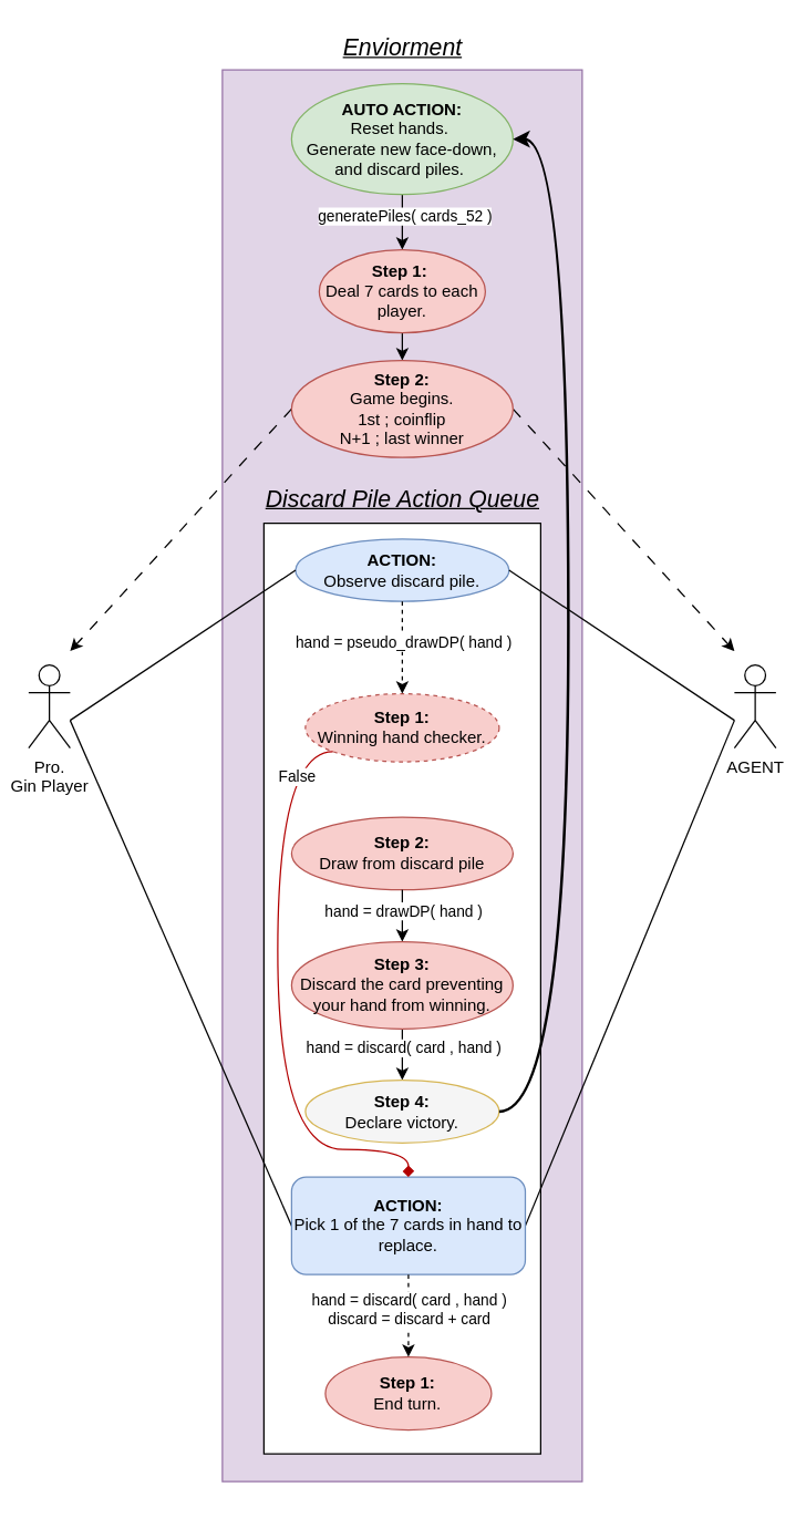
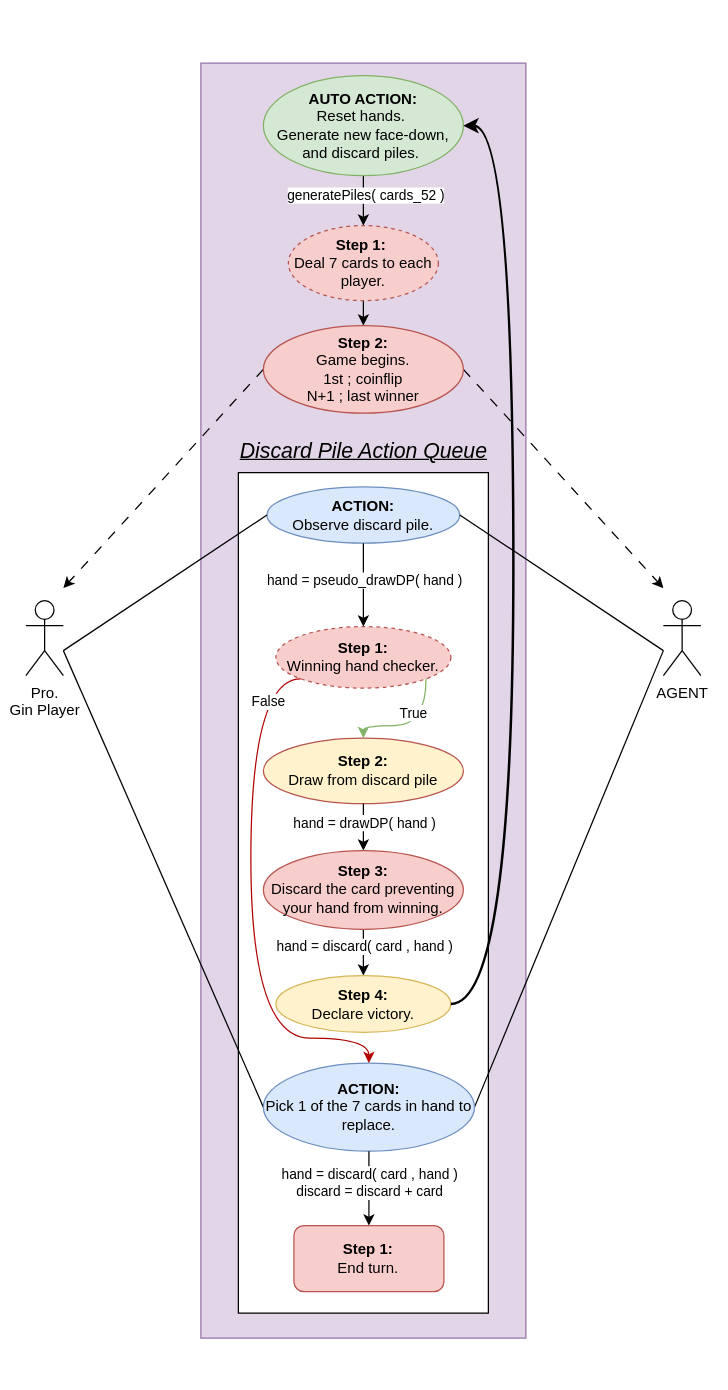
- <mxCell id="4" value="&lt;font size=&quot;1&quot; style=&quot;&quot;&gt;&lt;u style=&quot;&quot;&gt;&lt;i style=&quot;font-size: 17px;&quot;&gt;Enviorment&lt;/i&gt;&lt;/u&gt;&lt;/font&gt;" style="text;html=1;align=center;verticalAlign=middle;resizable=0;points=[];autosize=1;strokeColor=none;fillColor=none;" vertex="1" parent="1"><mxGeometry x="235" width="110" height="30" as="geometry" y="20" /></mxCell>
- <mxCell id="32" value="&lt;b&gt;Step 1:&amp;nbsp;&lt;/b&gt;&lt;br&gt;Deal 7 cards to each player." style="ellipse;whiteSpace=wrap;html=1;fillColor=#f8cecc;strokeColor=#b85450;" vertex="1" parent="1"><mxGeometry x="230" y="180" width="120" height="60" as="geometry" /></mxCell>
+ <mxCell id="32" value="&lt;b&gt;Step 1:&amp;nbsp;&lt;/b&gt;&lt;br&gt;Deal 7 cards to each player." style="ellipse;whiteSpace=wrap;html=1;fillColor=#f8cecc;strokeColor=#b85450;dashed=1;" vertex="1" parent="1"><mxGeometry x="230" y="180" width="120" height="60" as="geometry" /></mxCell>
- <mxCell id="9" style="edgeStyle=orthogonalEdgeStyle;rounded=0;orthogonalLoop=1;jettySize=auto;html=1;exitX=0.5;exitY=1;exitDx=0;exitDy=0;entryX=0.5;entryY=0;entryDx=0;entryDy=0;dashed=1;" edge="1" parent="5" source="7" target="8"><mxGeometry relative="1" as="geometry" /></mxCell>
+ <mxCell id="9" style="edgeStyle=orthogonalEdgeStyle;rounded=0;orthogonalLoop=1;jettySize=auto;html=1;exitX=0.5;exitY=1;exitDx=0;exitDy=0;entryX=0.5;entryY=0;entryDx=0;entryDy=0;" edge="1" parent="5" source="7" target="8"><mxGeometry relative="1" as="geometry" /></mxCell>
+ <mxCell id="12" value="True" style="edgeStyle=orthogonalEdgeStyle;rounded=0;orthogonalLoop=1;jettySize=auto;html=1;exitX=1;exitY=1;exitDx=0;exitDy=0;entryX=0.5;entryY=0;entryDx=0;entryDy=0;curved=1;fillColor=#d5e8d4;strokeColor=#82b366;" edge="1" parent="5" source="8" target="11"><mxGeometry x="-0.437" y="-10" relative="1" as="geometry"><mxPoint as="offset" /><Array as="points"><mxPoint x="150" y="220" /><mxPoint x="100" y="220" /></Array></mxGeometry></mxCell>
- <mxCell id="11" value="&lt;b&gt;Step 2:&lt;br&gt;&lt;/b&gt;Draw from discard pile" style="ellipse;whiteSpace=wrap;html=1;fillColor=#f8cecc;strokeColor=#b85450;" vertex="1" parent="5"><mxGeometry x="20.02" y="230" width="160" height="52.4" as="geometry" /></mxCell>
+ <mxCell id="11" value="&lt;b&gt;Step 2:&lt;br&gt;&lt;/b&gt;Draw from discard pile" style="ellipse;whiteSpace=wrap;html=1;fillColor=#fff2cc;strokeColor=#b85450;" vertex="1" parent="5"><mxGeometry x="20.02" y="230" width="160" height="52.4" as="geometry" /></mxCell>
- <mxCell id="26" value="&lt;b&gt;Step 4:&lt;/b&gt;&lt;br&gt;Declare victory." style="ellipse;whiteSpace=wrap;html=1;fillColor=#f5f5f5;strokeColor=#d6b656;" vertex="1" parent="5"><mxGeometry x="30" y="420.0" width="140" height="45.33" as="geometry" /></mxCell>
+ <mxCell id="26" value="&lt;b&gt;Step 4:&lt;/b&gt;&lt;br&gt;Declare victory." style="ellipse;whiteSpace=wrap;html=1;fillColor=#fff2cc;strokeColor=#d6b656;" vertex="1" parent="5"><mxGeometry x="30" y="420.0" width="140" height="45.33" as="geometry" /></mxCell>
- <mxCell id="18" value="" style="edgeStyle=orthogonalEdgeStyle;rounded=0;orthogonalLoop=1;jettySize=auto;html=1;exitX=0;exitY=1;exitDx=0;exitDy=0;curved=1;fillColor=#e51400;strokeColor=#B20000;entryX=0.5;entryY=0;entryDx=0;entryDy=0;endArrow=diamond;" edge="1" parent="5" source="8" target="17"><mxGeometry relative="1" as="geometry"><mxPoint x="-60" y="334.4" as="targetPoint" /><Array as="points"><mxPoint x="10" y="183" /><mxPoint x="10" y="470" /><mxPoint x="104" y="470" /></Array></mxGeometry></mxCell>
+ <mxCell id="18" value="" style="edgeStyle=orthogonalEdgeStyle;rounded=0;orthogonalLoop=1;jettySize=auto;html=1;exitX=0;exitY=1;exitDx=0;exitDy=0;curved=1;fillColor=#e51400;strokeColor=#B20000;entryX=0.5;entryY=0;entryDx=0;entryDy=0;" edge="1" parent="5" source="8" target="17"><mxGeometry relative="1" as="geometry"><mxPoint x="-60" y="334.4" as="targetPoint" /><Array as="points"><mxPoint x="10" y="183" /><mxPoint x="10" y="470" /><mxPoint x="104" y="470" /></Array></mxGeometry></mxCell>
- <mxCell id="17" value="&lt;b&gt;ACTION:&lt;/b&gt;&lt;br&gt;&lt;font style=&quot;font-size: 12px;&quot;&gt;Pick 1 of the 7 cards in hand to replace. &lt;br&gt;&lt;/font&gt;" style="whiteSpace=wrap;html=1;fillColor=#dae8fc;strokeColor=#6c8ebf;rounded=1;" vertex="1" parent="5"><mxGeometry x="20.0" y="489.997" width="168.89" height="70.4" as="geometry" /></mxCell>
+ <mxCell id="17" value="&lt;b&gt;ACTION:&lt;/b&gt;&lt;br&gt;&lt;font style=&quot;font-size: 12px;&quot;&gt;Pick 1 of the 7 cards in hand to replace. &lt;br&gt;&lt;/font&gt;" style="ellipse;whiteSpace=wrap;html=1;fillColor=#dae8fc;strokeColor=#6c8ebf;" vertex="1" parent="5"><mxGeometry x="20.0" y="489.997" width="168.89" height="70.4" as="geometry" /></mxCell>
- <mxCell id="21" style="edgeStyle=orthogonalEdgeStyle;rounded=0;orthogonalLoop=1;jettySize=auto;html=1;exitX=0.5;exitY=1;exitDx=0;exitDy=0;entryX=0.5;entryY=0;entryDx=0;entryDy=0;dashed=1;" edge="1" parent="5" source="17" target="20"><mxGeometry relative="1" as="geometry" /></mxCell>
+ <mxCell id="21" style="edgeStyle=orthogonalEdgeStyle;rounded=0;orthogonalLoop=1;jettySize=auto;html=1;exitX=0.5;exitY=1;exitDx=0;exitDy=0;entryX=0.5;entryY=0;entryDx=0;entryDy=0;" edge="1" parent="5" source="17" target="20"><mxGeometry relative="1" as="geometry" /></mxCell>
- <mxCell id="20" value="&lt;b&gt;Step 1:&lt;/b&gt;&lt;br&gt;End turn." style="ellipse;whiteSpace=wrap;html=1;fillColor=#f8cecc;strokeColor=#b85450;" vertex="1" parent="5"><mxGeometry x="44.44" y="619.999" width="120" height="52.8" as="geometry" /></mxCell>
+ <mxCell id="20" value="&lt;b&gt;Step 1:&lt;/b&gt;&lt;br&gt;End turn." style="whiteSpace=wrap;html=1;fillColor=#f8cecc;strokeColor=#b85450;rounded=1;" vertex="1" parent="5"><mxGeometry x="44.44" y="619.999" width="120" height="52.8" as="geometry" /></mxCell>
